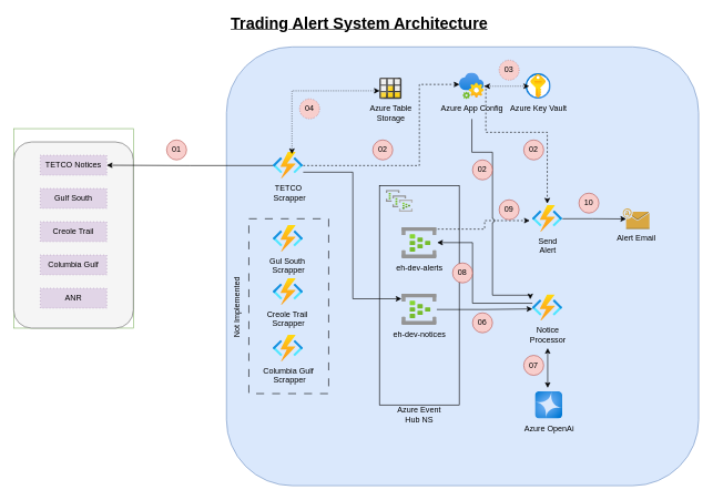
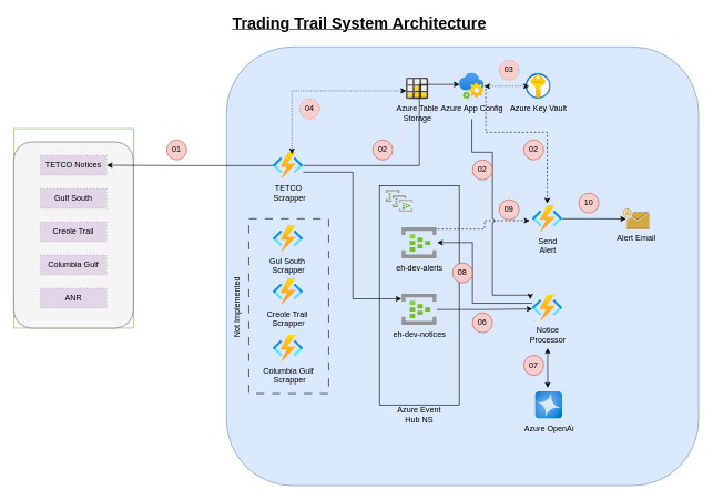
- <mxCell id="56" value="&lt;b&gt;&lt;u&gt;&lt;font style=&quot;font-size: 24px;&quot;&gt;Trading Alert System Architecture&lt;/font&gt;&lt;/u&gt;&lt;/b&gt;" style="text;html=1;align=center;verticalAlign=middle;whiteSpace=wrap;rounded=0;" vertex="1" parent="1"><mxGeometry x="330" y="20" width="420" height="30" as="geometry" /></mxCell>
+ <mxCell id="56" value="&lt;b&gt;&lt;u&gt;&lt;font style=&quot;font-size: 24px;&quot;&gt;Trading Trail System Architecture&lt;/font&gt;&lt;/u&gt;&lt;/b&gt;" style="text;html=1;align=center;verticalAlign=middle;whiteSpace=wrap;rounded=0;" vertex="1" parent="1"><mxGeometry x="330" y="20" width="420" height="30" as="geometry" /></mxCell>
- <mxCell id="21" value="Azure Table&lt;div&gt;Storage&lt;/div&gt;" style="image;sketch=0;aspect=fixed;html=1;points=[];align=center;fontSize=12;image=img/lib/mscae/Table_Storage.svg;labelBackgroundColor=none;" vertex="1" parent="9"><mxGeometry x="230" y="46.5" width="34.06" height="32.7" as="geometry" /></mxCell>
+ <mxCell id="21" value="Azure Table&lt;div&gt;Storage&lt;/div&gt;" style="image;sketch=0;aspect=fixed;html=1;points=[];align=center;fontSize=12;image=img/lib/mscae/Table_Storage.svg;labelBackgroundColor=none;" vertex="1" parent="9"><mxGeometry x="270" y="46.5" width="34.06" height="32.7" as="geometry" /></mxCell>
- <mxCell id="32" style="edgeStyle=orthogonalEdgeStyle;rounded=0;orthogonalLoop=1;jettySize=auto;html=1;entryX=0.011;entryY=0.432;entryDx=0;entryDy=0;entryPerimeter=0;dashed=1;" edge="1" parent="9" source="23" target="19"><mxGeometry relative="1" as="geometry"><Array as="points"><mxPoint x="290" y="178.5" /><mxPoint x="290" y="56.5" /></Array></mxGeometry></mxCell>
+ <mxCell id="32" style="edgeStyle=orthogonalEdgeStyle;rounded=0;orthogonalLoop=1;jettySize=auto;html=1;entryX=0.011;entryY=0.432;entryDx=0;entryDy=0;entryPerimeter=0;" edge="1" parent="9" source="23" target="19"><mxGeometry relative="1" as="geometry"><Array as="points"><mxPoint x="290" y="178.5" /><mxPoint x="290" y="56.5" /></Array></mxGeometry></mxCell>
